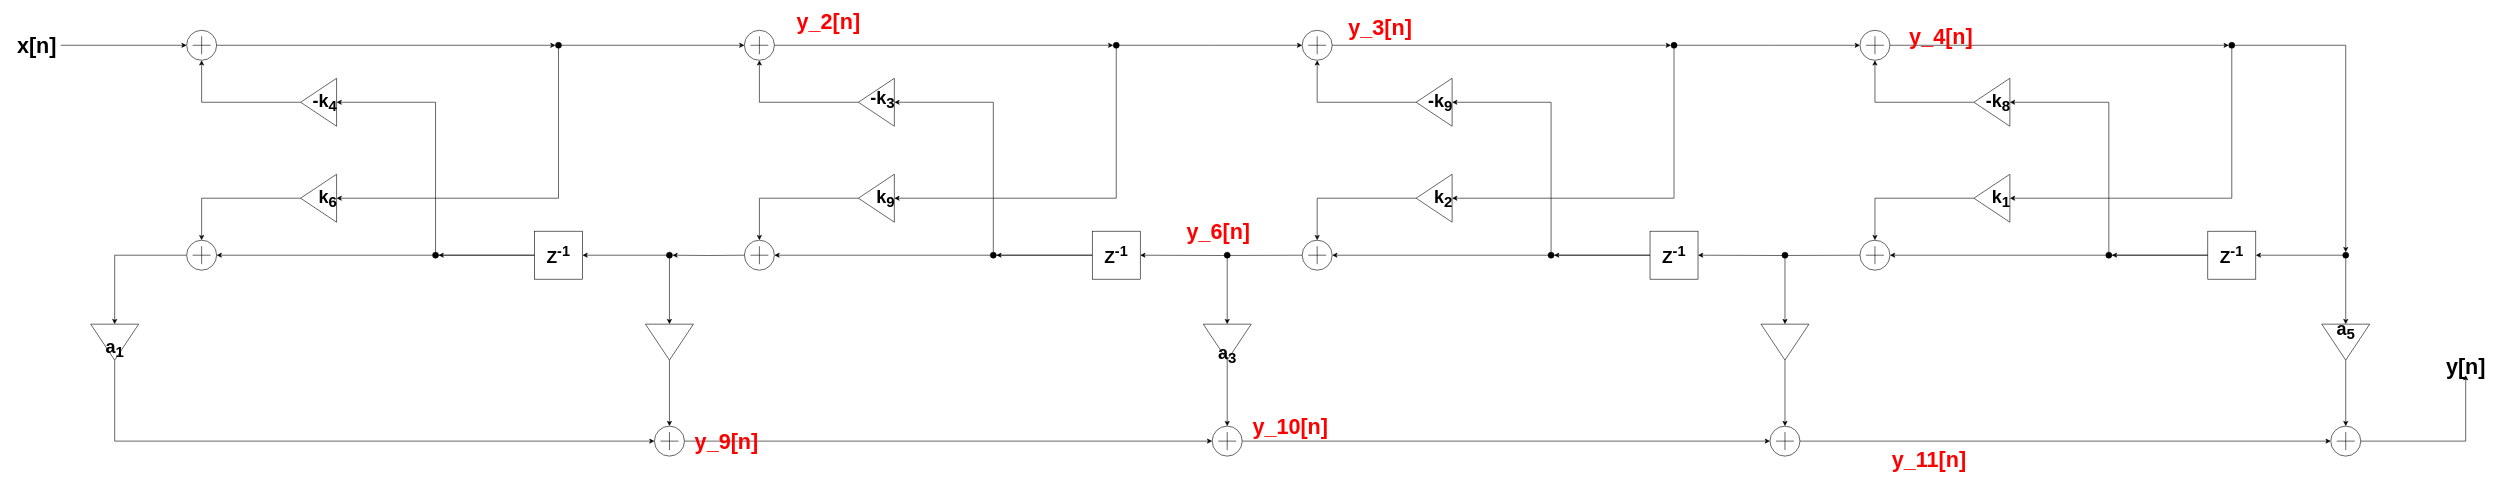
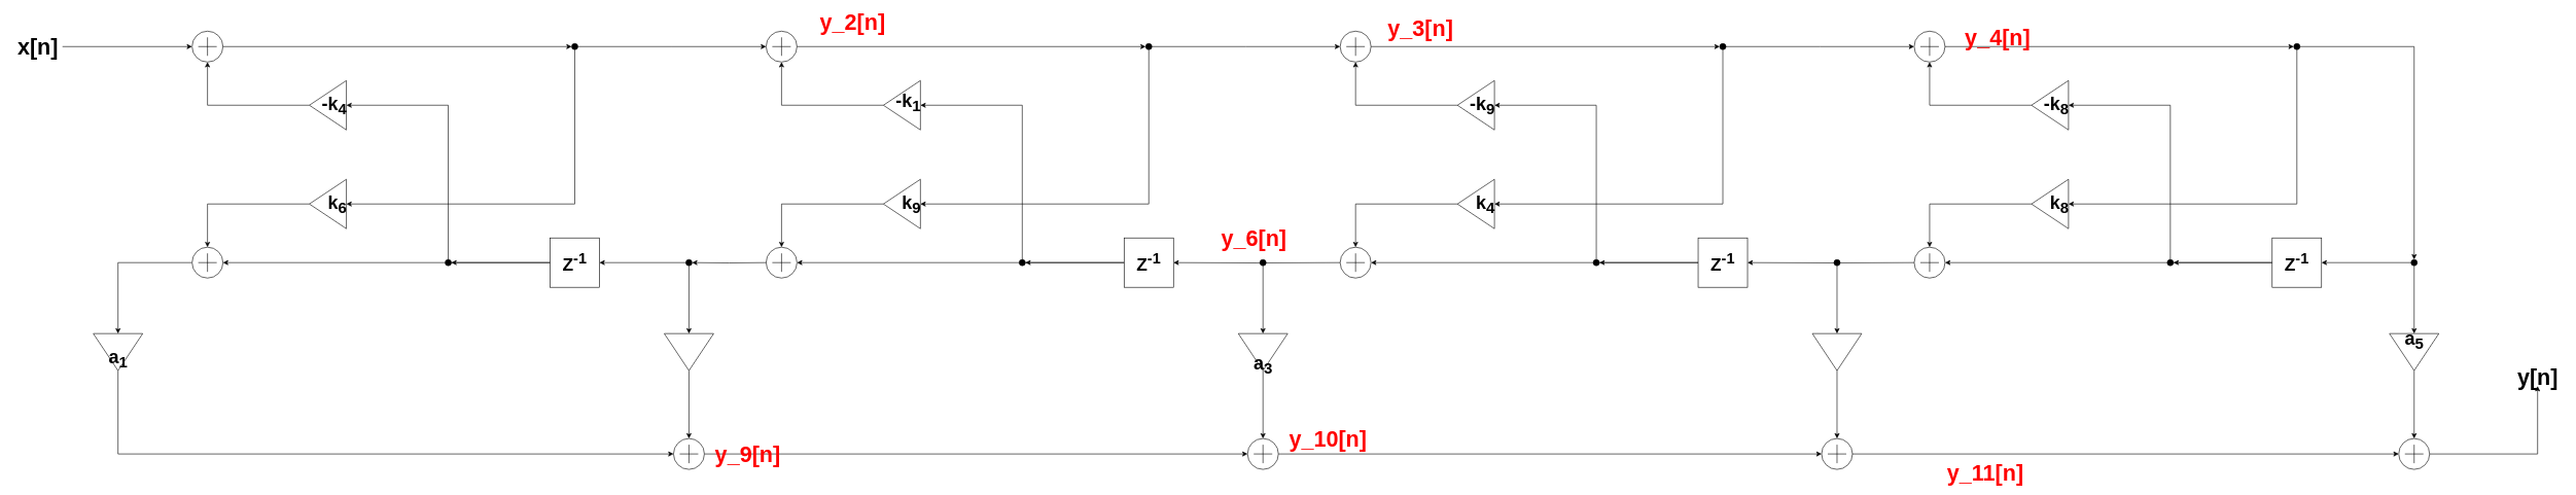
- <mxCell id="106" value="&lt;span style=&quot;font-size: 30px&quot;&gt;&lt;b&gt;-k&lt;sub&gt;3&lt;/sub&gt;&lt;/b&gt;&lt;/span&gt;" style="text;html=1;align=center;verticalAlign=middle;resizable=0;points=[];autosize=1;" vertex="1" parent="1"><mxGeometry x="1440" y="150" width="60" height="30" as="geometry" /></mxCell>
+ <mxCell id="106" value="&lt;span style=&quot;font-size: 30px&quot;&gt;&lt;b&gt;-k&lt;sub&gt;1&lt;/sub&gt;&lt;/b&gt;&lt;/span&gt;" style="text;html=1;align=center;verticalAlign=middle;resizable=0;points=[];autosize=1;" vertex="1" parent="1"><mxGeometry x="1440" y="150" width="60" height="30" as="geometry" /></mxCell>
- <mxCell id="102" value="&lt;span style=&quot;font-size: 30px&quot;&gt;&lt;b&gt;k&lt;sub&gt;2&lt;/sub&gt;&lt;/b&gt;&lt;/span&gt;" style="text;html=1;align=center;verticalAlign=middle;resizable=0;points=[];autosize=1;" vertex="1" parent="1"><mxGeometry x="2380" y="315" width="50" height="30" as="geometry" /></mxCell>
+ <mxCell id="102" value="&lt;span style=&quot;font-size: 30px&quot;&gt;&lt;b&gt;k&lt;sub&gt;4&lt;/sub&gt;&lt;/b&gt;&lt;/span&gt;" style="text;html=1;align=center;verticalAlign=middle;resizable=0;points=[];autosize=1;" vertex="1" parent="1"><mxGeometry x="2380" y="315" width="50" height="30" as="geometry" /></mxCell>
- <mxCell id="100" value="&lt;span style=&quot;font-size: 30px&quot;&gt;&lt;b&gt;k&lt;sub&gt;1&lt;/sub&gt;&lt;/b&gt;&lt;/span&gt;" style="text;html=1;align=center;verticalAlign=middle;resizable=0;points=[];autosize=1;" vertex="1" parent="1"><mxGeometry x="3310" y="315" width="50" height="30" as="geometry" /></mxCell>
+ <mxCell id="100" value="&lt;span style=&quot;font-size: 30px&quot;&gt;&lt;b&gt;k&lt;sub&gt;8&lt;/sub&gt;&lt;/b&gt;&lt;/span&gt;" style="text;html=1;align=center;verticalAlign=middle;resizable=0;points=[];autosize=1;" vertex="1" parent="1"><mxGeometry x="3310" y="315" width="50" height="30" as="geometry" /></mxCell>
